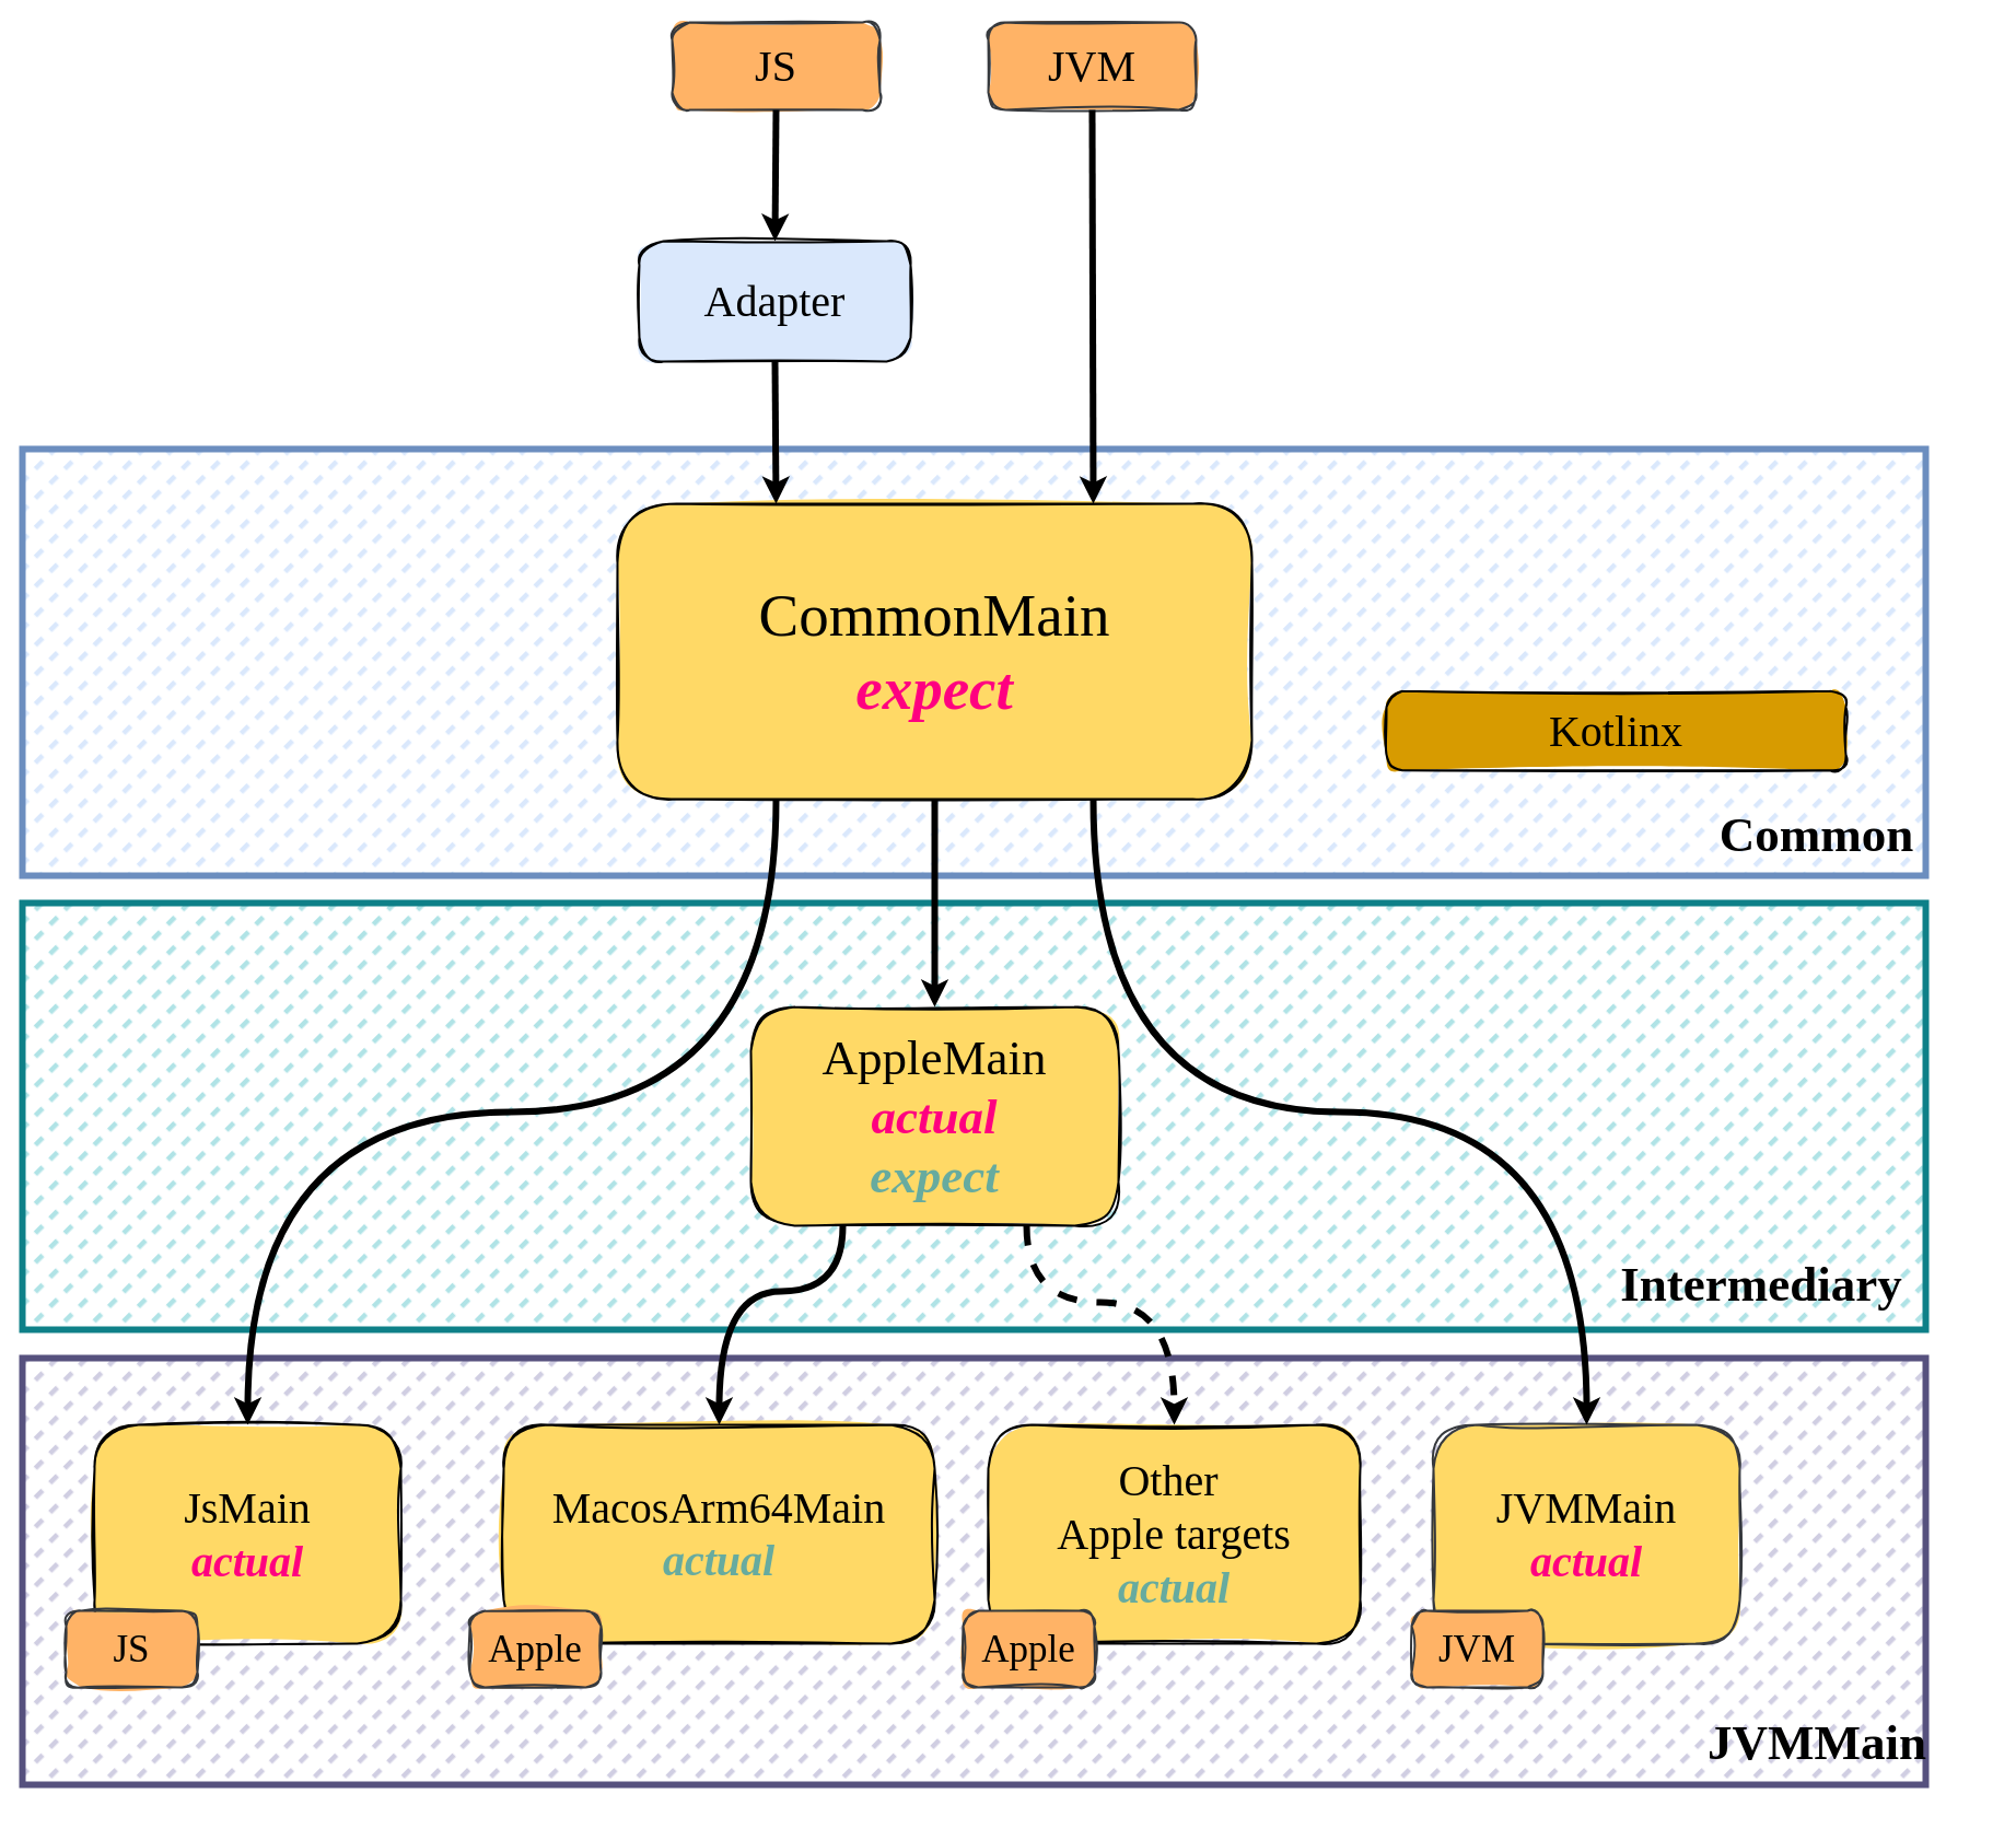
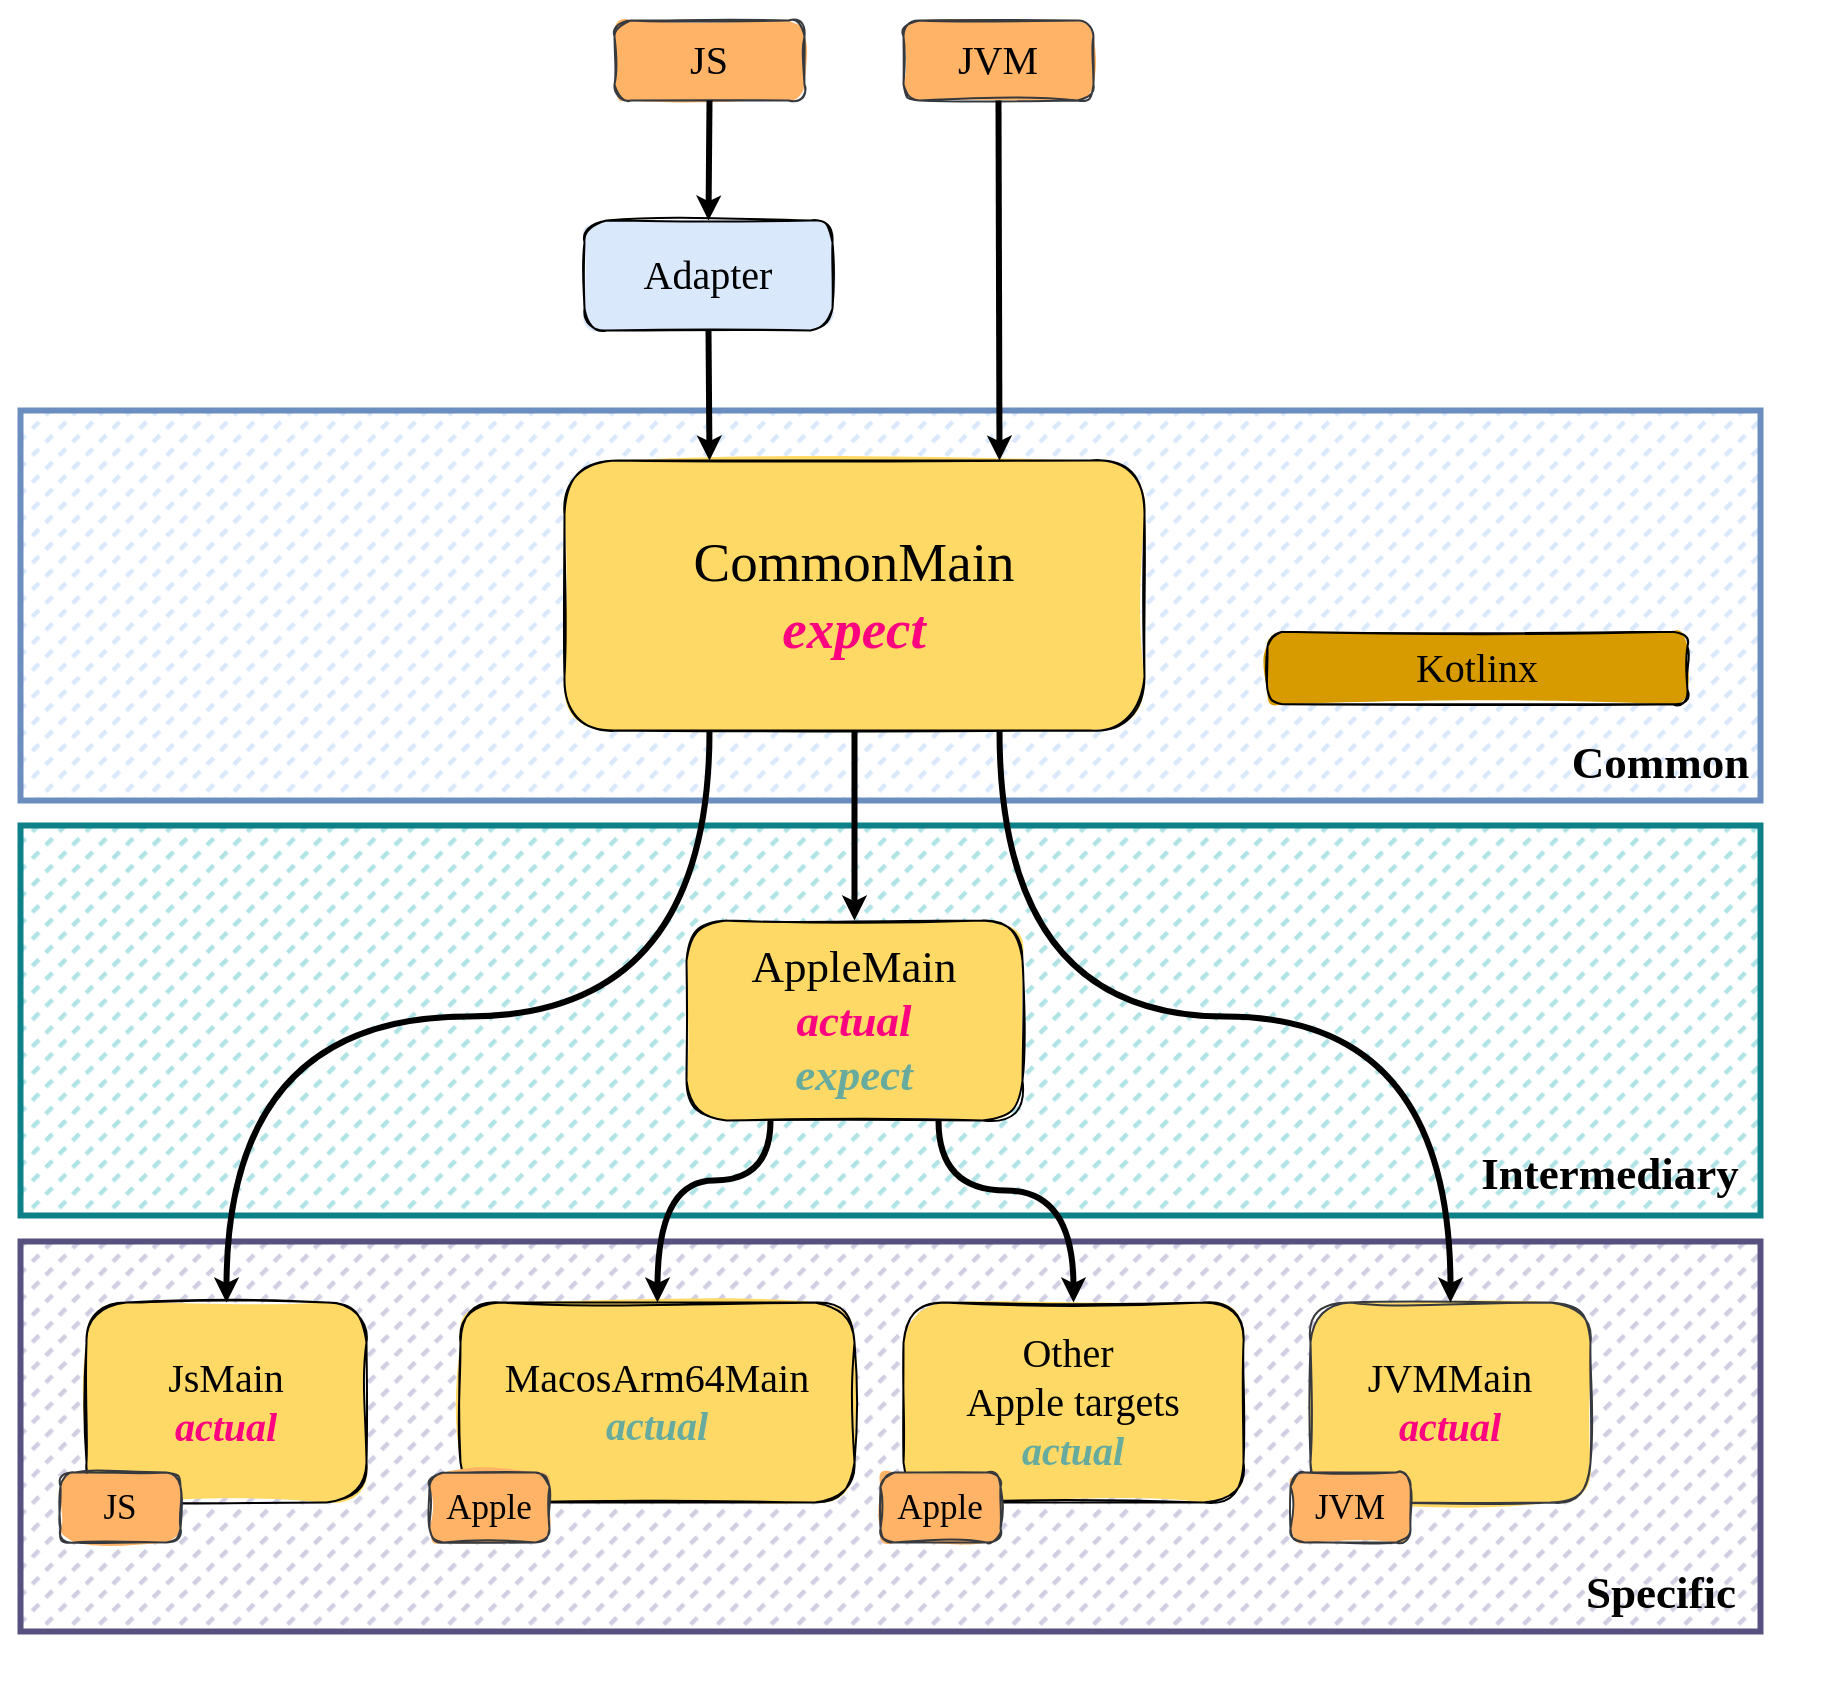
- <mxCell id="25" value="" style="endArrow=classic;html=1;rounded=0;strokeWidth=6;exitX=0.75;exitY=1;exitDx=0;exitDy=0;targetPerimeterSpacing=0;edgeStyle=orthogonalEdgeStyle;curved=1;entryX=0.5;entryY=0;entryDx=0;entryDy=0;dashed=1;" parent="1" source="21" target="24" edge="1"><mxGeometry width="50" height="50" relative="1" as="geometry"><mxPoint x="864" y="1130" as="sourcePoint" /><mxPoint x="667" y="1260" as="targetPoint" /><Array as="points"><mxPoint x="938" y="1190" /><mxPoint x="1073" y="1190" /></Array></mxGeometry></mxCell>
+ <mxCell id="25" value="" style="endArrow=classic;html=1;rounded=0;strokeWidth=6;exitX=0.75;exitY=1;exitDx=0;exitDy=0;targetPerimeterSpacing=0;edgeStyle=orthogonalEdgeStyle;curved=1;entryX=0.5;entryY=0;entryDx=0;entryDy=0;" parent="1" source="21" target="24" edge="1"><mxGeometry width="50" height="50" relative="1" as="geometry"><mxPoint x="864" y="1130" as="sourcePoint" /><mxPoint x="667" y="1260" as="targetPoint" /><Array as="points"><mxPoint x="938" y="1190" /><mxPoint x="1073" y="1190" /></Array></mxGeometry></mxCell>
- <mxCell id="29" value="&lt;span style=&quot;font-family: &amp;quot;Comic Sans MS&amp;quot;;&quot;&gt;&lt;font style=&quot;font-size: 45px;&quot;&gt;&lt;b&gt;JVMMain&lt;/b&gt;&lt;/font&gt;&lt;/span&gt;" style="text;html=1;align=center;verticalAlign=middle;whiteSpace=wrap;rounded=0;fontSize=50;" parent="1" vertex="1"><mxGeometry x="1501" y="1520" width="320" height="140" as="geometry" /></mxCell>
+ <mxCell id="29" value="&lt;span style=&quot;font-family: &amp;quot;Comic Sans MS&amp;quot;;&quot;&gt;&lt;font style=&quot;font-size: 45px;&quot;&gt;&lt;b&gt;Specific&lt;/b&gt;&lt;/font&gt;&lt;/span&gt;" style="text;html=1;align=center;verticalAlign=middle;whiteSpace=wrap;rounded=0;fontSize=50;" parent="1" vertex="1"><mxGeometry x="1501" y="1520" width="320" height="140" as="geometry" /></mxCell>
